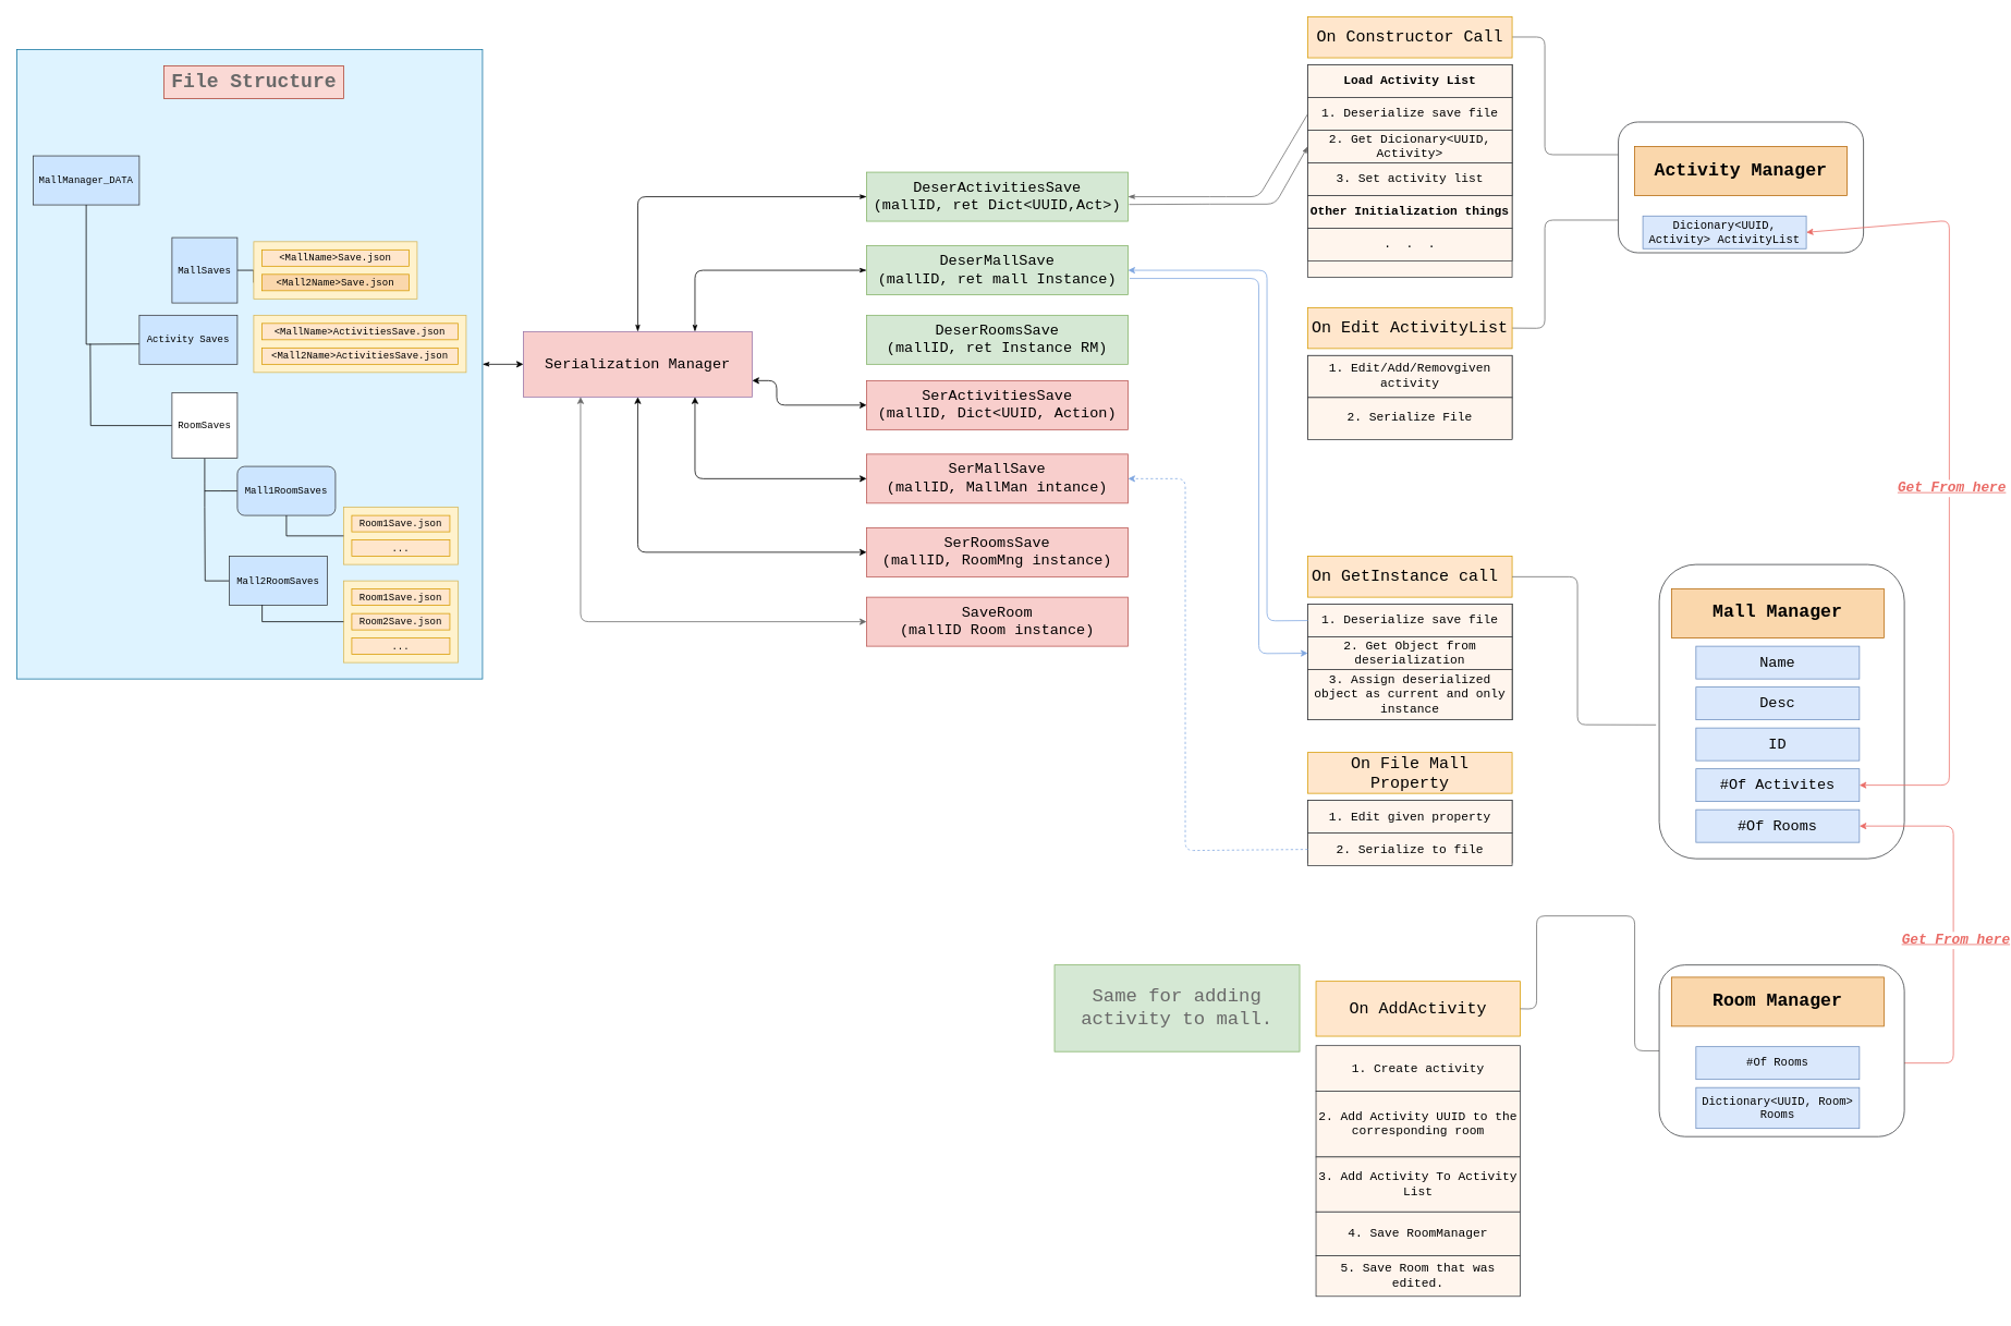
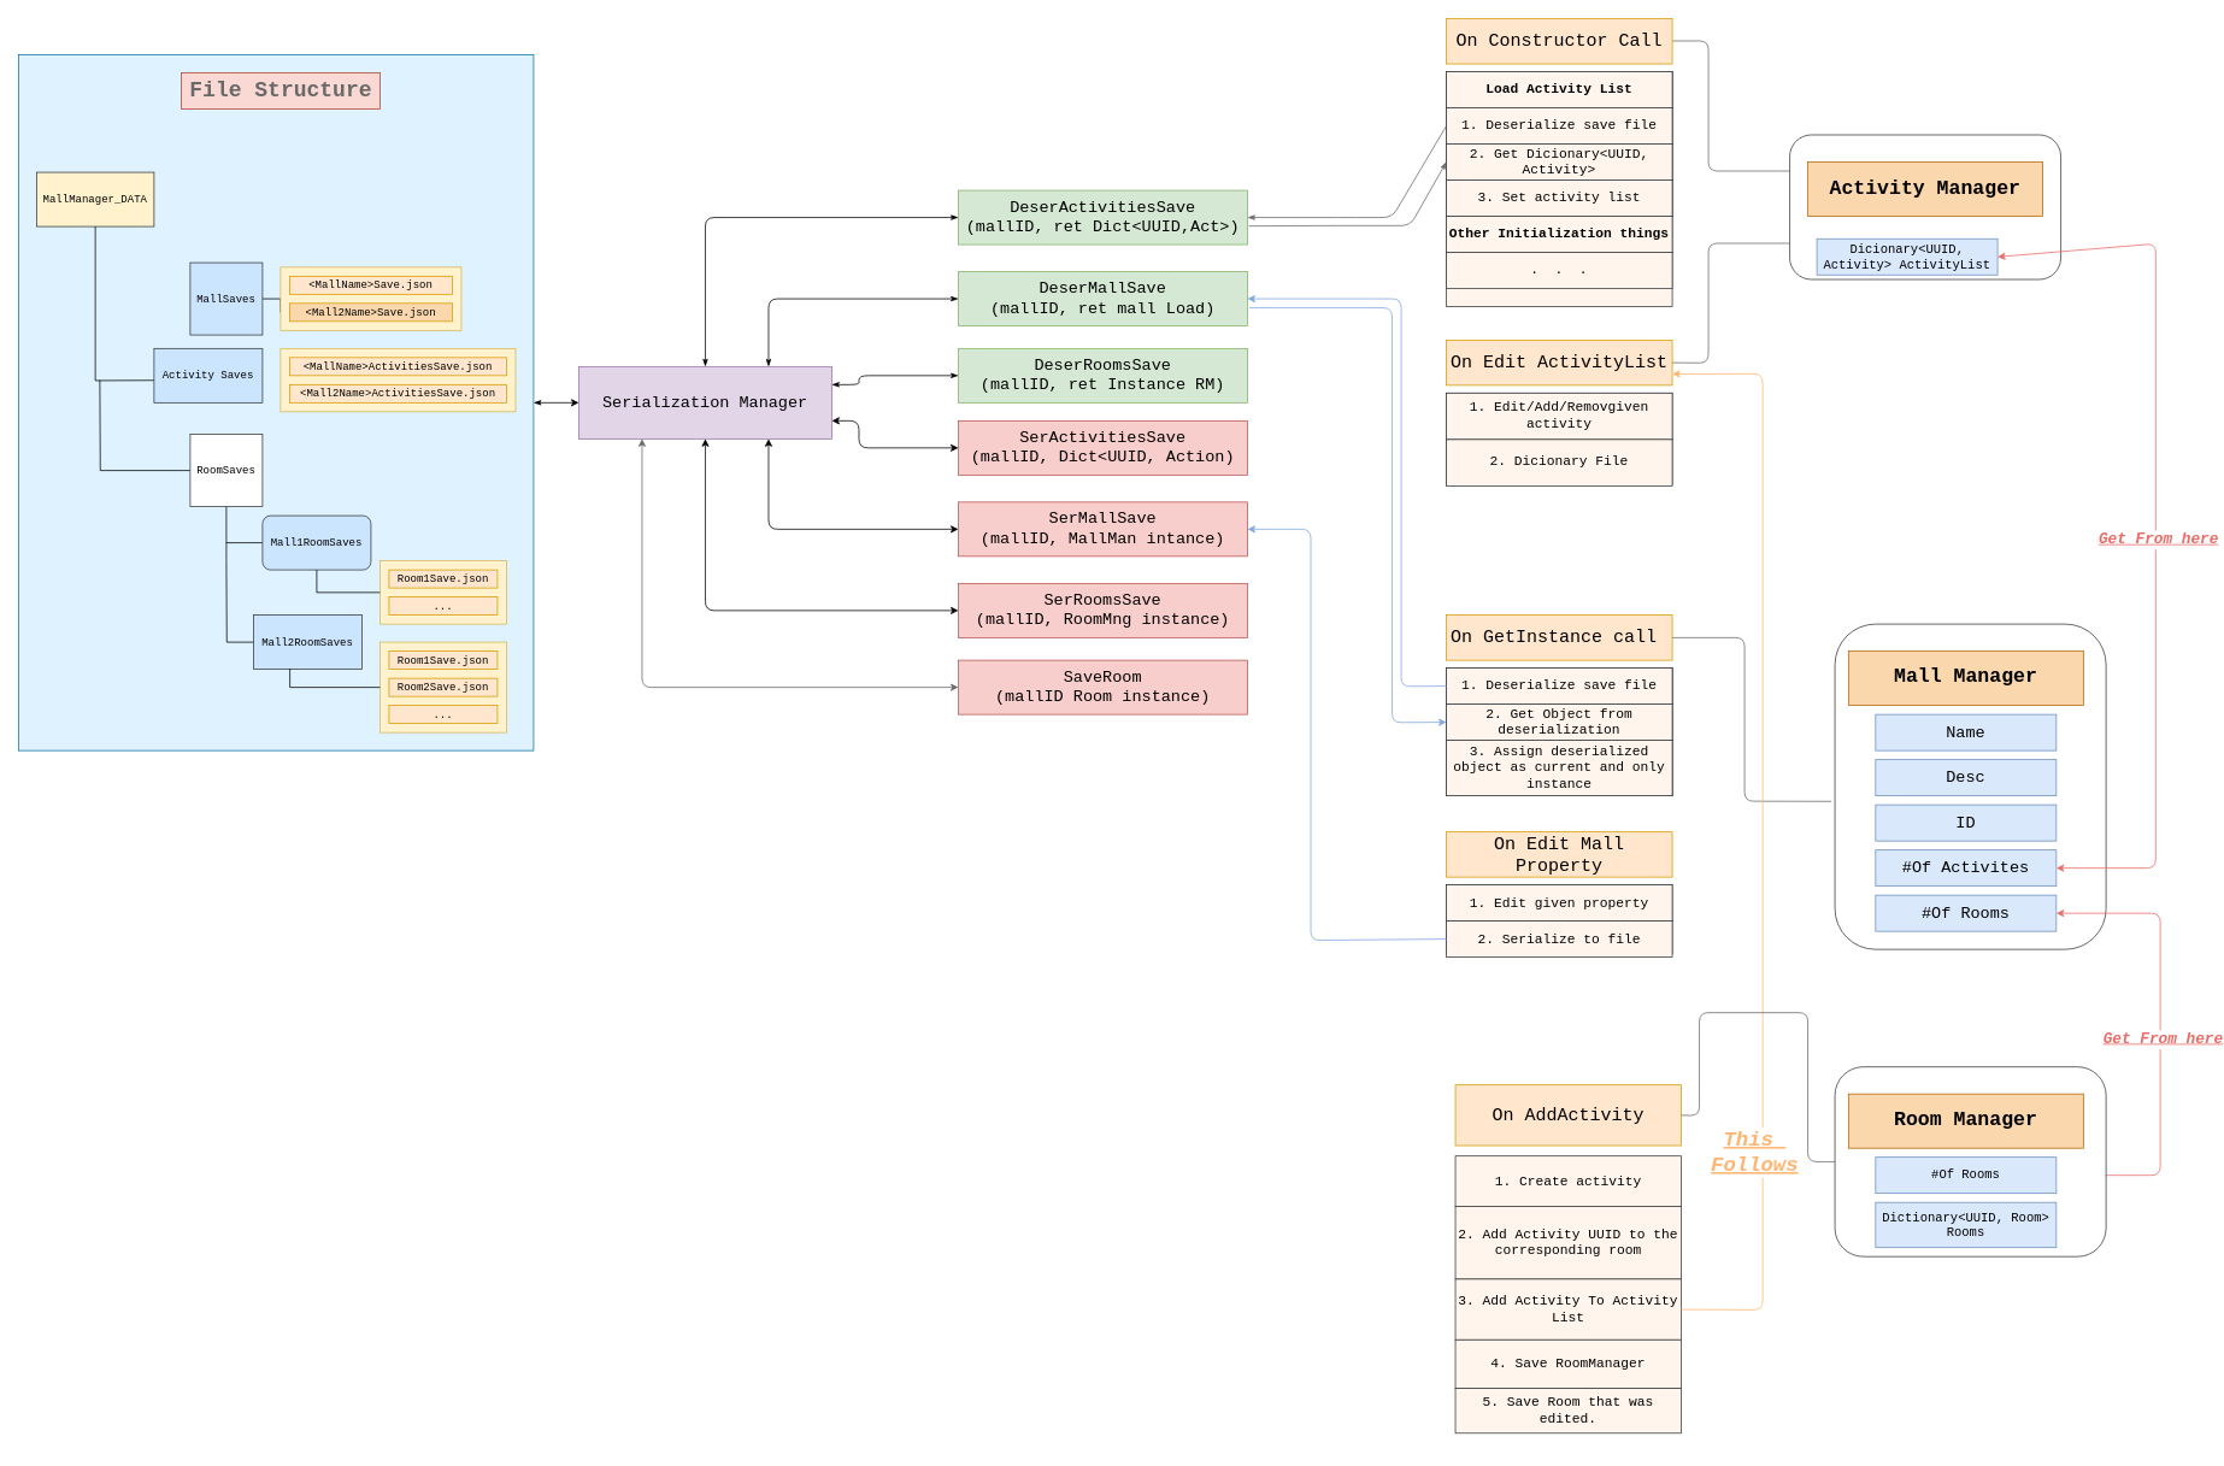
- <mxCell id="8" value="&lt;font face=&quot;Courier New&quot;&gt;MallManager_DATA&lt;/font&gt;" style="rounded=0;whiteSpace=wrap;html=1;fillColor=#cce5ff;strokeColor=#36393d;" parent="1" vertex="1"><mxGeometry x="40" y="190" width="130" height="60" as="geometry" /></mxCell>
+ <mxCell id="8" value="&lt;font face=&quot;Courier New&quot;&gt;MallManager_DATA&lt;/font&gt;" style="rounded=0;whiteSpace=wrap;html=1;fillColor=#fff2cc;strokeColor=#36393d;" parent="1" vertex="1"><mxGeometry x="40" y="190" width="130" height="60" as="geometry" /></mxCell>
- <mxCell id="39" value="&lt;font face=&quot;Courier New&quot; style=&quot;font-size: 18px&quot;&gt;DeserMallSave&lt;br&gt;(mallID, ret mall Instance)&lt;/font&gt;" style="rounded=0;whiteSpace=wrap;html=1;strokeColor=#82b366;fillColor=#d5e8d4;" parent="1" vertex="1"><mxGeometry x="1060" y="300" width="320" height="60" as="geometry" /></mxCell>
+ <mxCell id="39" value="&lt;font face=&quot;Courier New&quot; style=&quot;font-size: 18px&quot;&gt;DeserMallSave&lt;br&gt;(mallID, ret mall Load)&lt;/font&gt;" style="rounded=0;whiteSpace=wrap;html=1;strokeColor=#82b366;fillColor=#d5e8d4;" parent="1" vertex="1"><mxGeometry x="1060" y="300" width="320" height="60" as="geometry" /></mxCell>
+ <mxCell id="98" value="" style="endArrow=classic;html=1;strokeColor=#FFB570;fontFamily=Courier New;fontSize=17;fontColor=#EA6B66;exitX=1;exitY=0.5;exitDx=0;exitDy=0;entryX=1;entryY=0.75;entryDx=0;entryDy=0;" parent="1" source="95" target="87" edge="1"><mxGeometry width="50" height="50" relative="1" as="geometry"><mxPoint x="1910" y="1390" as="sourcePoint" /><mxPoint x="1960" y="1340" as="targetPoint" /><Array as="points"><mxPoint x="1950" y="1449" /><mxPoint x="1950" y="413" /></Array></mxGeometry></mxCell>
+ <mxCell id="99" value="This&amp;nbsp;&lt;br&gt;Follows" style="text;html=1;align=center;verticalAlign=middle;resizable=0;points=[];labelBackgroundColor=#ffffff;fontSize=23;fontFamily=Courier New;fontColor=#FFB570;fontStyle=7" parent="98" vertex="1" connectable="0"><mxGeometry x="0.518" y="4" relative="1" as="geometry"><mxPoint x="-6" y="666.43" as="offset" /></mxGeometry></mxCell>
+ <mxCell id="42" value="" style="endArrow=classicThin;html=1;entryX=1;entryY=0.25;entryDx=0;entryDy=0;exitX=0;exitY=0.5;exitDx=0;exitDy=0;startArrow=classicThin;startFill=1;endFill=1;" parent="1" source="40" target="36" edge="1"><mxGeometry width="50" height="50" relative="1" as="geometry"><mxPoint x="660" y="975" as="sourcePoint" /><mxPoint x="710" y="925" as="targetPoint" /><Array as="points"><mxPoint x="950" y="415" /><mxPoint x="950" y="425" /></Array></mxGeometry></mxCell>
- <mxCell id="36" value="&lt;font face=&quot;Courier New&quot; style=&quot;font-size: 18px&quot;&gt;Serialization Manager&lt;/font&gt;" style="rounded=0;whiteSpace=wrap;html=1;fillColor=#f8cecc;strokeColor=#9673a6;" parent="1" vertex="1"><mxGeometry x="640" y="405" width="280" height="80" as="geometry" /></mxCell>
+ <mxCell id="36" value="&lt;font face=&quot;Courier New&quot; style=&quot;font-size: 18px&quot;&gt;Serialization Manager&lt;/font&gt;" style="rounded=0;whiteSpace=wrap;html=1;fillColor=#e1d5e7;strokeColor=#9673a6;" parent="1" vertex="1"><mxGeometry x="640" y="405" width="280" height="80" as="geometry" /></mxCell>
- <mxCell id="89" value="&lt;font face=&quot;Courier New&quot;&gt;&lt;span style=&quot;font-size: 15px&quot;&gt;2. Serialize File&lt;/span&gt;&lt;/font&gt;" style="rounded=0;whiteSpace=wrap;html=1;strokeColor=#36393d;fillColor=#FFF5ED;" parent="85" vertex="1"><mxGeometry y="110" width="250" height="51.43" as="geometry" /></mxCell>
+ <mxCell id="89" value="&lt;font face=&quot;Courier New&quot;&gt;&lt;span style=&quot;font-size: 15px&quot;&gt;2. Dicionary File&lt;/span&gt;&lt;/font&gt;" style="rounded=0;whiteSpace=wrap;html=1;strokeColor=#36393d;fillColor=#FFF5ED;" parent="85" vertex="1"><mxGeometry y="110" width="250" height="51.43" as="geometry" /></mxCell>
- <mxCell id="90" value="" style="endArrow=classic;html=1;strokeColor=#7EA6E0;exitX=0;exitY=0.5;exitDx=0;exitDy=0;entryX=1;entryY=0.5;entryDx=0;entryDy=0;dashed=1;" parent="1" source="81" target="48" edge="1"><mxGeometry width="50" height="50" relative="1" as="geometry"><mxPoint x="1520" y="1060" as="sourcePoint" /><mxPoint x="1570" y="1010" as="targetPoint" /><Array as="points"><mxPoint x="1450" y="1040" /><mxPoint x="1450" y="585" /></Array></mxGeometry></mxCell>
+ <mxCell id="90" value="" style="endArrow=classic;html=1;strokeColor=#7EA6E0;exitX=0;exitY=0.5;exitDx=0;exitDy=0;entryX=1;entryY=0.5;entryDx=0;entryDy=0;" parent="1" source="81" target="48" edge="1"><mxGeometry width="50" height="50" relative="1" as="geometry"><mxPoint x="1520" y="1060" as="sourcePoint" /><mxPoint x="1570" y="1010" as="targetPoint" /><Array as="points"><mxPoint x="1450" y="1040" /><mxPoint x="1450" y="585" /></Array></mxGeometry></mxCell>
- <mxCell id="79" value="&lt;font face=&quot;Courier New&quot; style=&quot;font-size: 20px&quot;&gt;On File Mall Property&lt;/font&gt;" style="rounded=0;whiteSpace=wrap;html=1;strokeColor=#d79b00;fillColor=#ffe6cc;" parent="77" vertex="1"><mxGeometry width="250" height="50" as="geometry" /></mxCell>
+ <mxCell id="79" value="&lt;font face=&quot;Courier New&quot; style=&quot;font-size: 20px&quot;&gt;On Edit Mall Property&lt;/font&gt;" style="rounded=0;whiteSpace=wrap;html=1;strokeColor=#d79b00;fillColor=#ffe6cc;" parent="77" vertex="1"><mxGeometry width="250" height="50" as="geometry" /></mxCell>
- <mxCell id="117" value="&lt;font face=&quot;Courier New&quot; style=&quot;font-size: 22px&quot;&gt;&lt;b&gt;Room Manager&lt;/b&gt;&lt;/font&gt;" style="rounded=0;whiteSpace=wrap;html=1;strokeColor=#b46504;fillColor=#fad7ac;" parent="106" vertex="1"><mxGeometry x="15" y="505" width="260" height="60" as="geometry" /></mxCell>
+ <mxCell id="117" value="&lt;font face=&quot;Courier New&quot; style=&quot;font-size: 22px&quot;&gt;&lt;b&gt;Room Manager&lt;/b&gt;&lt;/font&gt;" style="rounded=0;whiteSpace=wrap;html=1;strokeColor=#b46504;fillColor=#fad7ac;" parent="106" vertex="1"><mxGeometry x="15" y="520" width="260" height="60" as="geometry" /></mxCell>
- <mxCell id="103" value="&lt;font color=&quot;#696969&quot;&gt;Same for adding activity to mall.&lt;br&gt;&lt;/font&gt;" style="text;html=1;strokeColor=#82b366;fillColor=#d5e8d4;align=center;verticalAlign=middle;whiteSpace=wrap;rounded=0;fontFamily=Courier New;fontSize=23;" vertex="1" parent="1"><mxGeometry x="1290" y="1180" width="300" height="106" as="geometry" /></mxCell>
